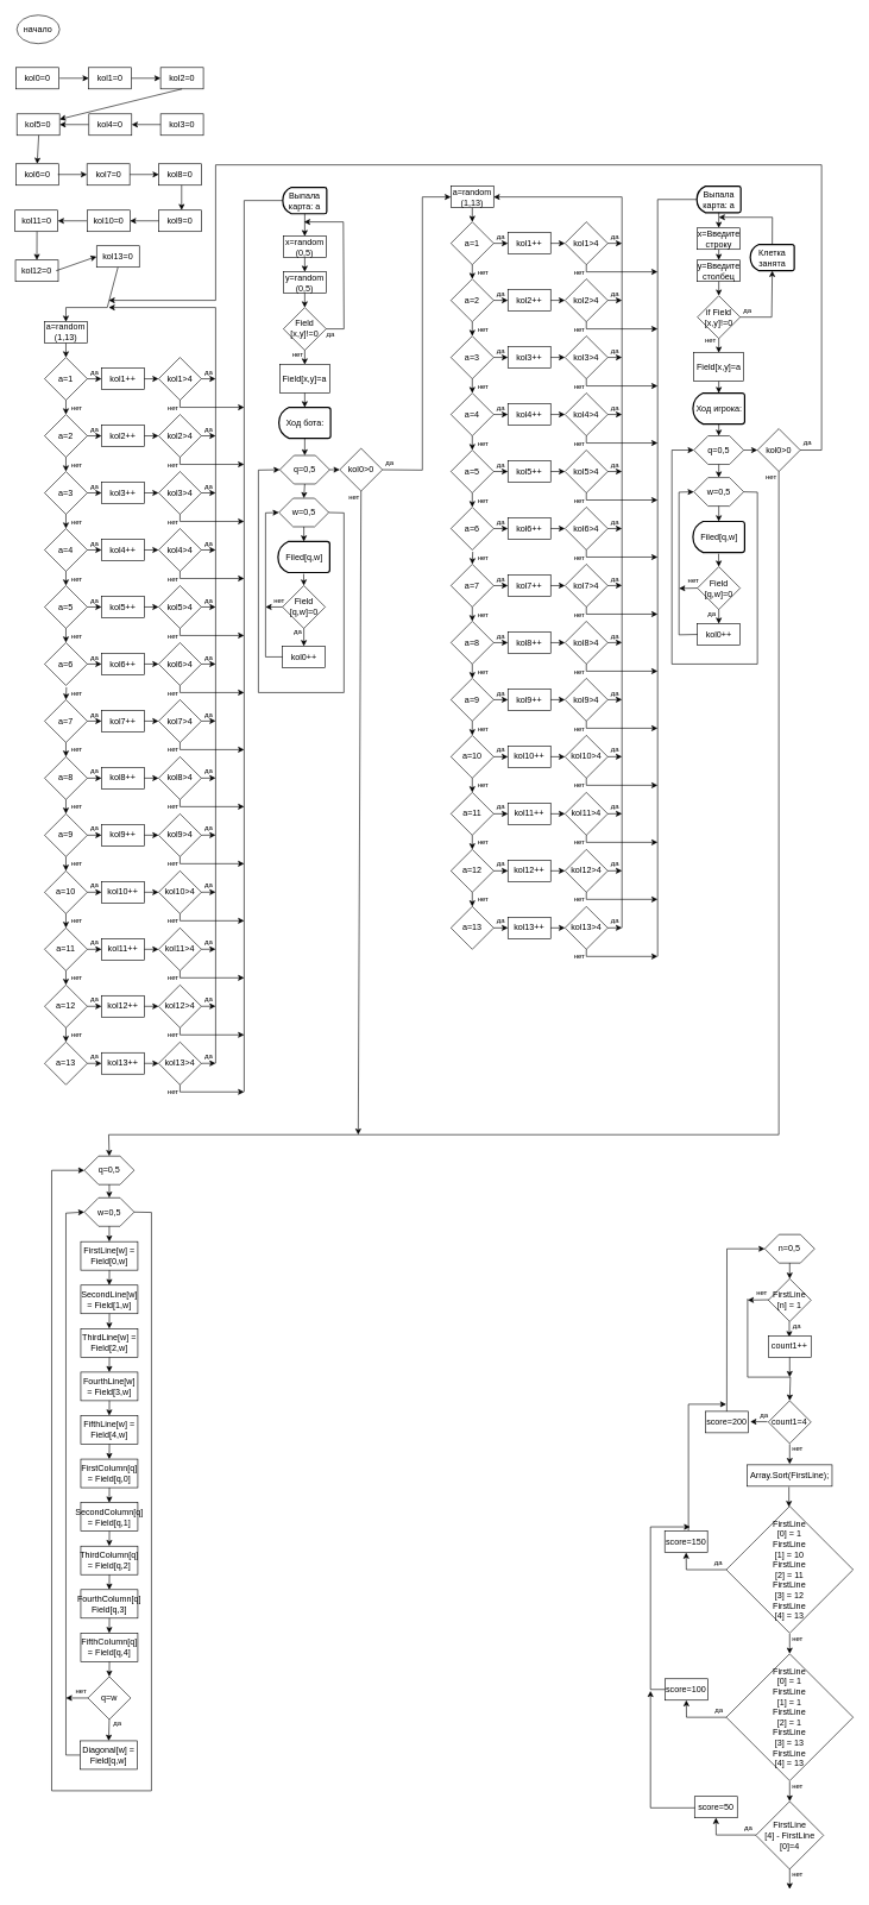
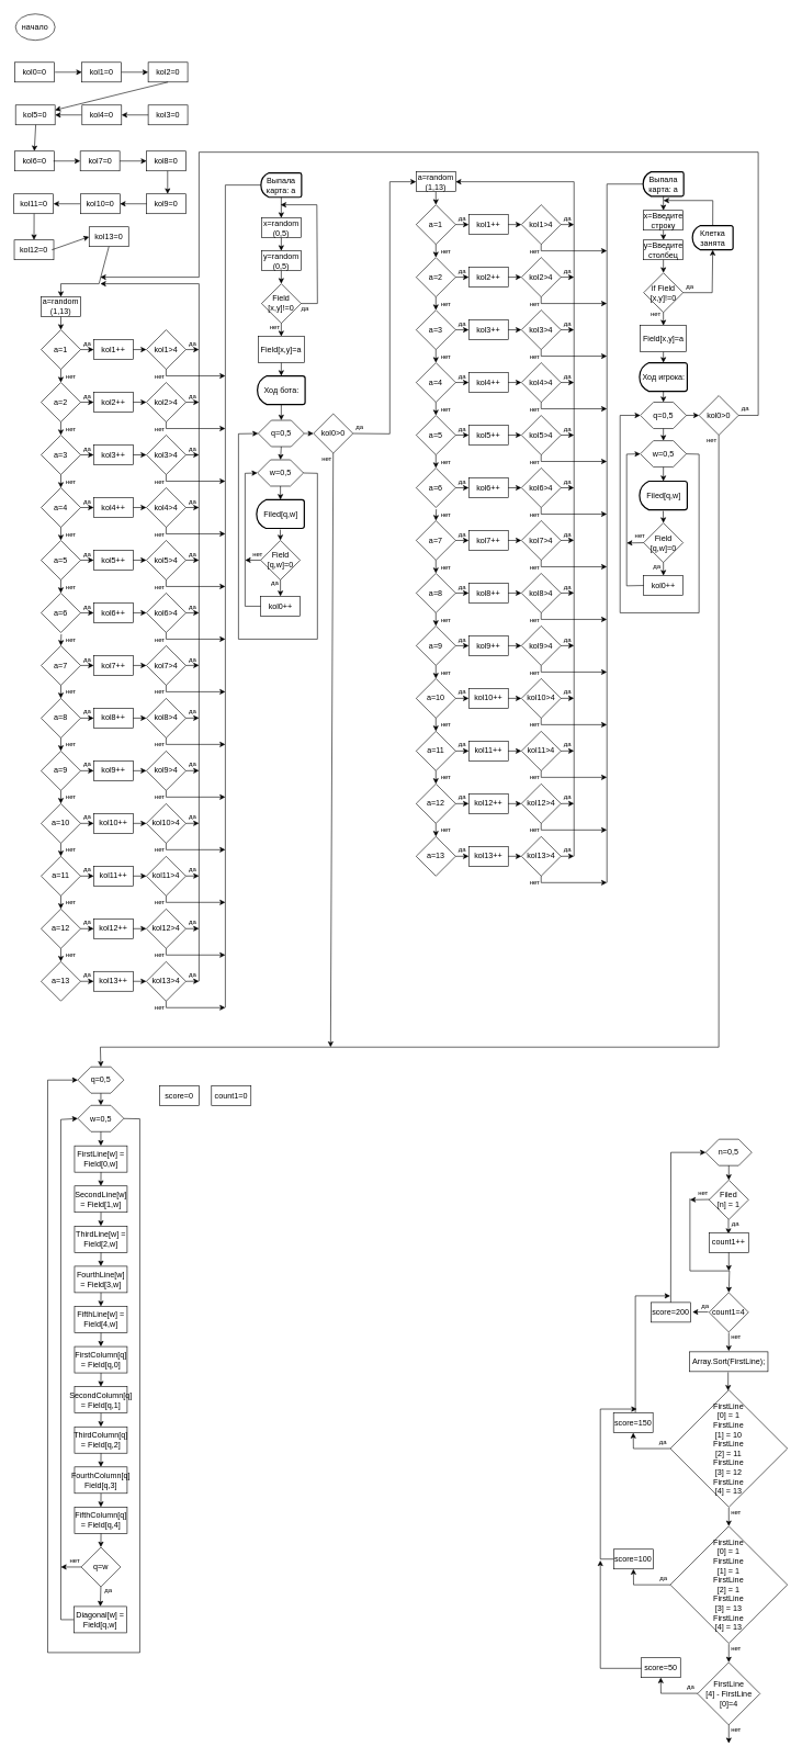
+ <mxCell id="461" value="score=0" style="rounded=0;whiteSpace=wrap;html=1;" vertex="1" parent="1"><mxGeometry x="242" y="1648.5" width="60" height="30" as="geometry" /></mxCell>
+ <mxCell id="455" value="count1=0" style="rounded=0;whiteSpace=wrap;html=1;" vertex="1" parent="1"><mxGeometry x="321" y="1648.5" width="60" height="30" as="geometry" /></mxCell>
- <mxCell id="452" value="FirstLine&lt;br&gt;[n] = 1" style="rhombus;whiteSpace=wrap;html=1;" vertex="1" parent="1"><mxGeometry x="1077.25" y="1792" width="60" height="60" as="geometry" /></mxCell>
+ <mxCell id="452" value="Filed&lt;br&gt;[n] = 1" style="rhombus;whiteSpace=wrap;html=1;" vertex="1" parent="1"><mxGeometry x="1077.25" y="1792" width="60" height="60" as="geometry" /></mxCell>
